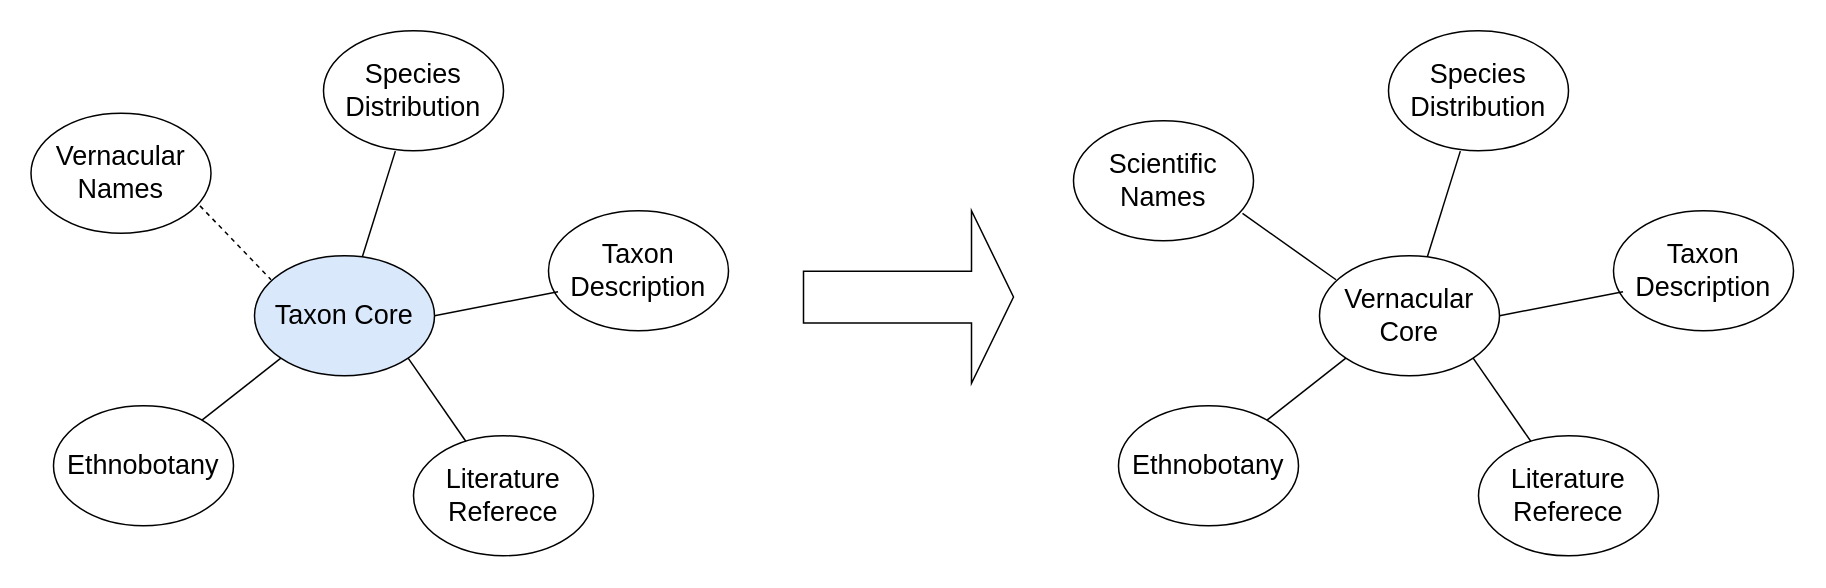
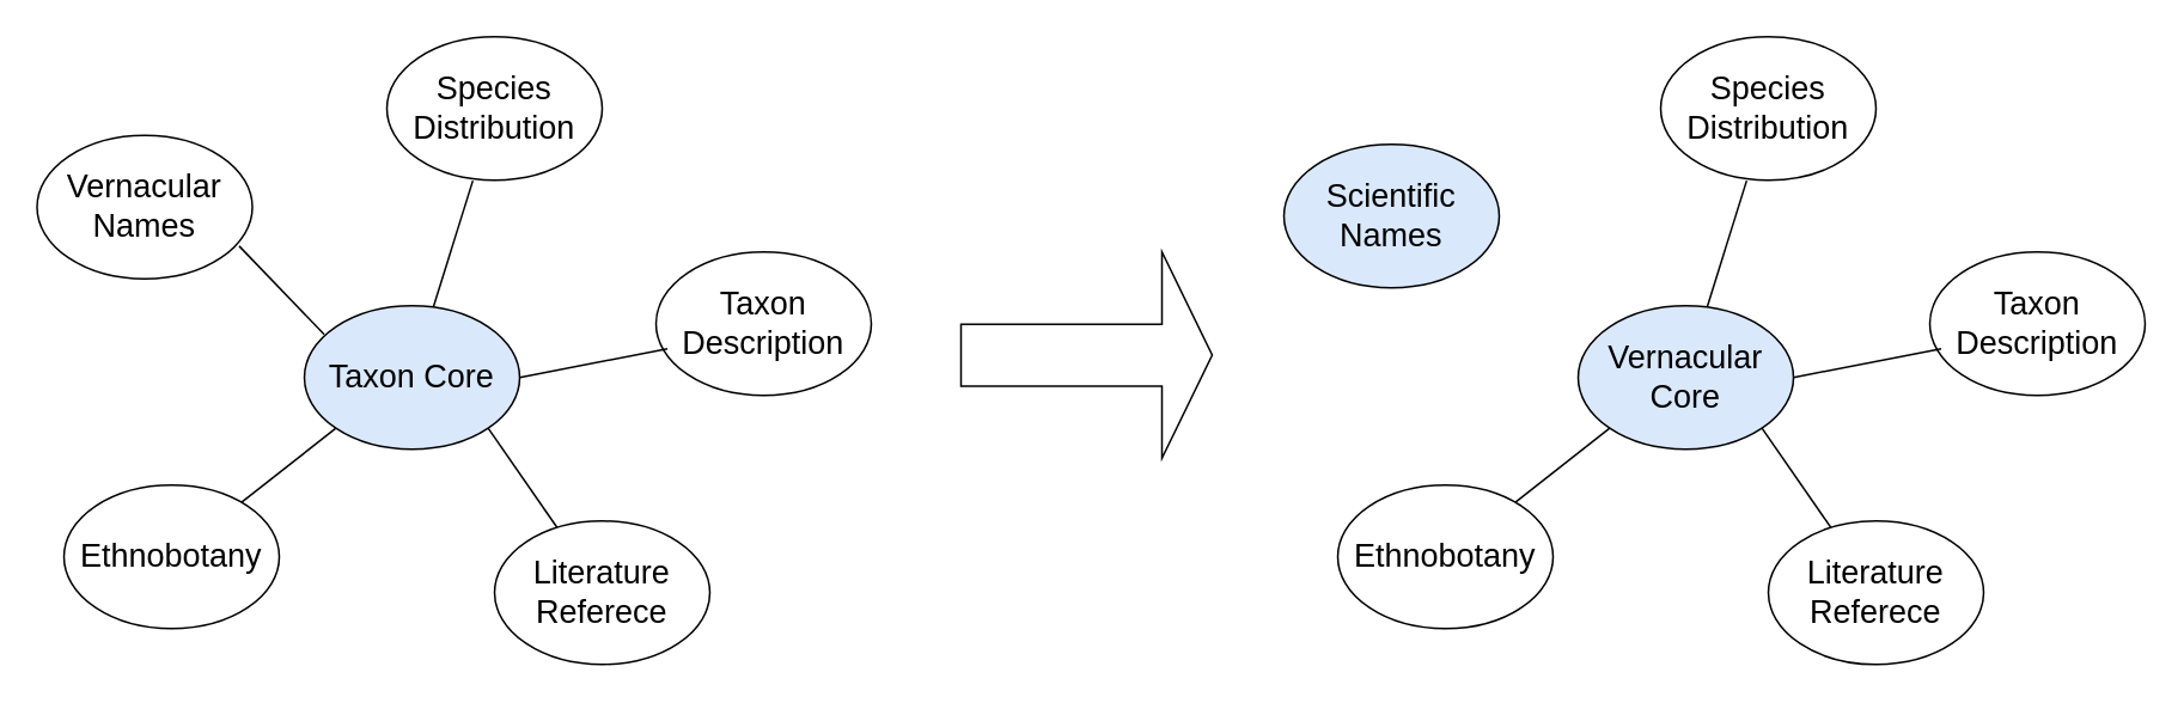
- <mxCell id="18" value="&lt;span style=&quot;font-size: 18px;&quot;&gt;Scientific&lt;br&gt;Names&lt;/span&gt;" style="ellipse;whiteSpace=wrap;html=1;" vertex="1" parent="1"><mxGeometry x="715" y="80" width="120" height="80" as="geometry" /></mxCell>
+ <mxCell id="18" value="&lt;span style=&quot;font-size: 18px;&quot;&gt;Scientific&lt;br&gt;Names&lt;/span&gt;" style="ellipse;whiteSpace=wrap;html=1;fillColor=#dae8fc;" vertex="1" parent="1"><mxGeometry x="715" y="80" width="120" height="80" as="geometry" /></mxCell>
- <mxCell id="8" value="" style="endArrow=none;html=1;rounded=0;exitX=0.939;exitY=0.772;exitDx=0;exitDy=0;exitPerimeter=0;entryX=0.092;entryY=0.2;entryDx=0;entryDy=0;entryPerimeter=0;dashed=1;" edge="1" parent="1" source="7" target="2"><mxGeometry width="50" height="50" relative="1" as="geometry"><mxPoint x="265" y="360" as="sourcePoint" /><mxPoint x="175" y="200" as="targetPoint" /></mxGeometry></mxCell>
+ <mxCell id="8" value="" style="endArrow=none;html=1;rounded=0;exitX=0.939;exitY=0.772;exitDx=0;exitDy=0;exitPerimeter=0;entryX=0.092;entryY=0.2;entryDx=0;entryDy=0;entryPerimeter=0;" edge="1" parent="1" source="7" target="2"><mxGeometry width="50" height="50" relative="1" as="geometry"><mxPoint x="265" y="360" as="sourcePoint" /><mxPoint x="175" y="200" as="targetPoint" /></mxGeometry></mxCell>
- <mxCell id="19" value="" style="endArrow=none;html=1;rounded=0;exitX=0.939;exitY=0.772;exitDx=0;exitDy=0;exitPerimeter=0;entryX=0.092;entryY=0.2;entryDx=0;entryDy=0;entryPerimeter=0;" edge="1" parent="1" source="18" target="13"><mxGeometry width="50" height="50" relative="1" as="geometry"><mxPoint x="975" y="360" as="sourcePoint" /><mxPoint x="885" y="200" as="targetPoint" /></mxGeometry></mxCell>
- <mxCell id="13" value="&lt;font style=&quot;font-size: 18px;&quot;&gt;Vernacular&lt;br&gt;Core&lt;/font&gt;" style="ellipse;whiteSpace=wrap;html=1;" vertex="1" parent="1"><mxGeometry x="879" y="170" width="120" height="80" as="geometry" /></mxCell>
+ <mxCell id="13" value="&lt;font style=&quot;font-size: 18px;&quot;&gt;Vernacular&lt;br&gt;Core&lt;/font&gt;" style="ellipse;whiteSpace=wrap;html=1;fillColor=#dae8fc;" vertex="1" parent="1"><mxGeometry x="879" y="170" width="120" height="80" as="geometry" /></mxCell>
